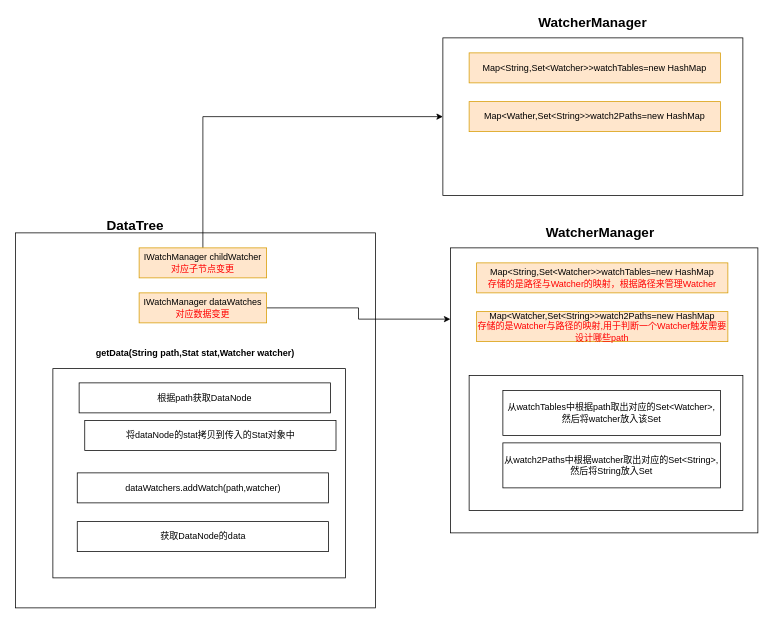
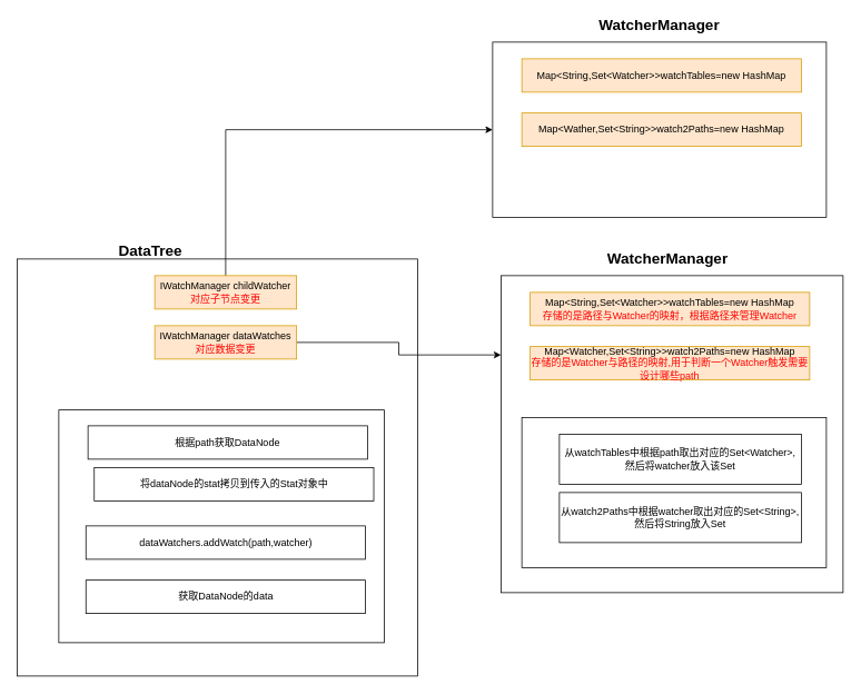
- <mxCell id="12" value="&lt;b&gt;getData(String path,Stat stat,Watcher watcher)&lt;/b&gt;" style="text;html=1;strokeColor=none;fillColor=none;align=center;verticalAlign=middle;whiteSpace=wrap;rounded=0;" vertex="1" parent="1"><mxGeometry x="105" y="460" width="310" height="20" as="geometry" /></mxCell>
